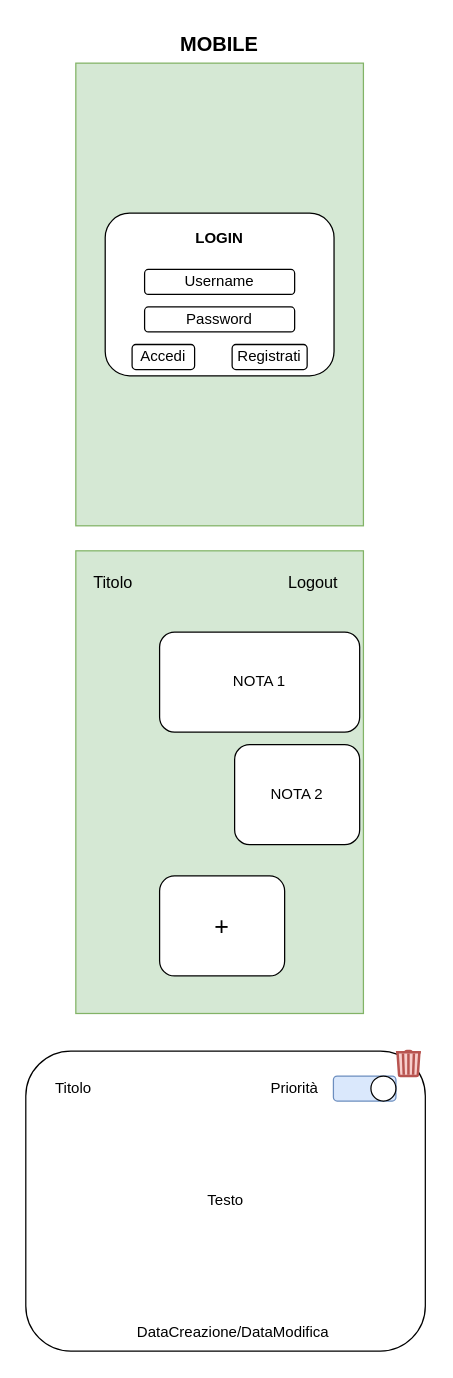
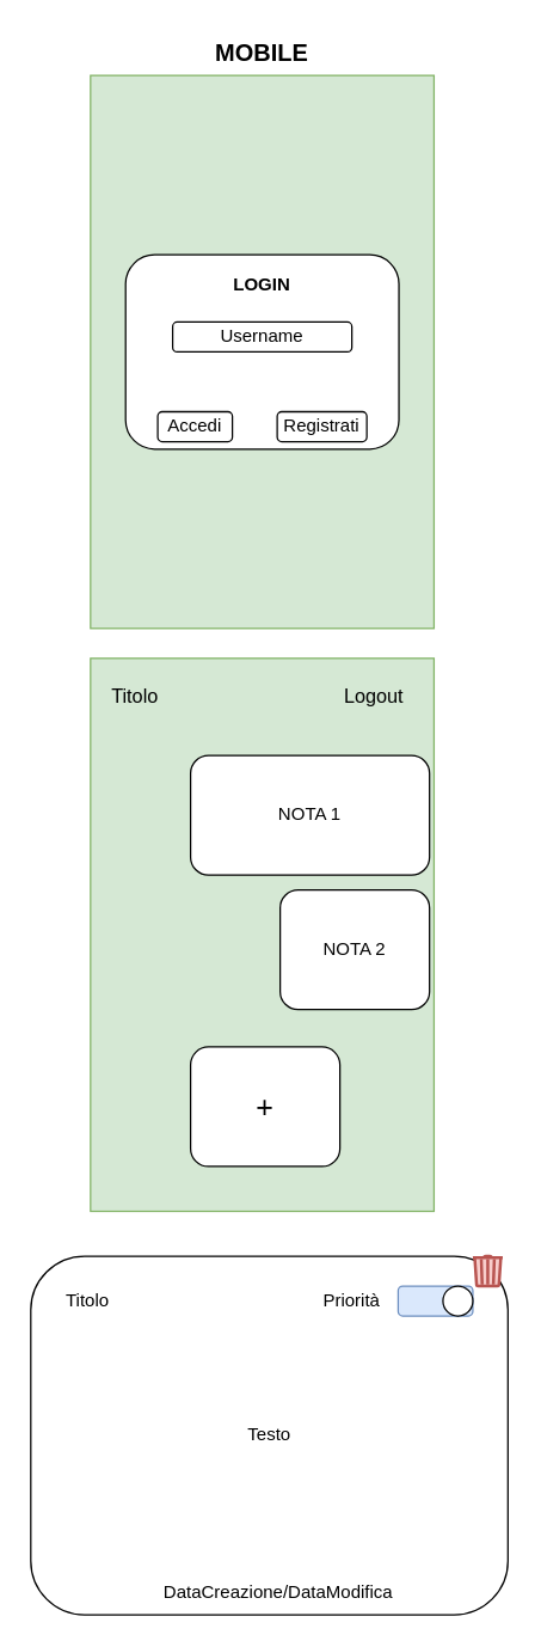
- <mxCell id="6" value="Password" style="rounded=1;whiteSpace=wrap;html=1;" vertex="1" parent="1"><mxGeometry x="115" y="245" width="120" height="20" as="geometry" /></mxCell>
